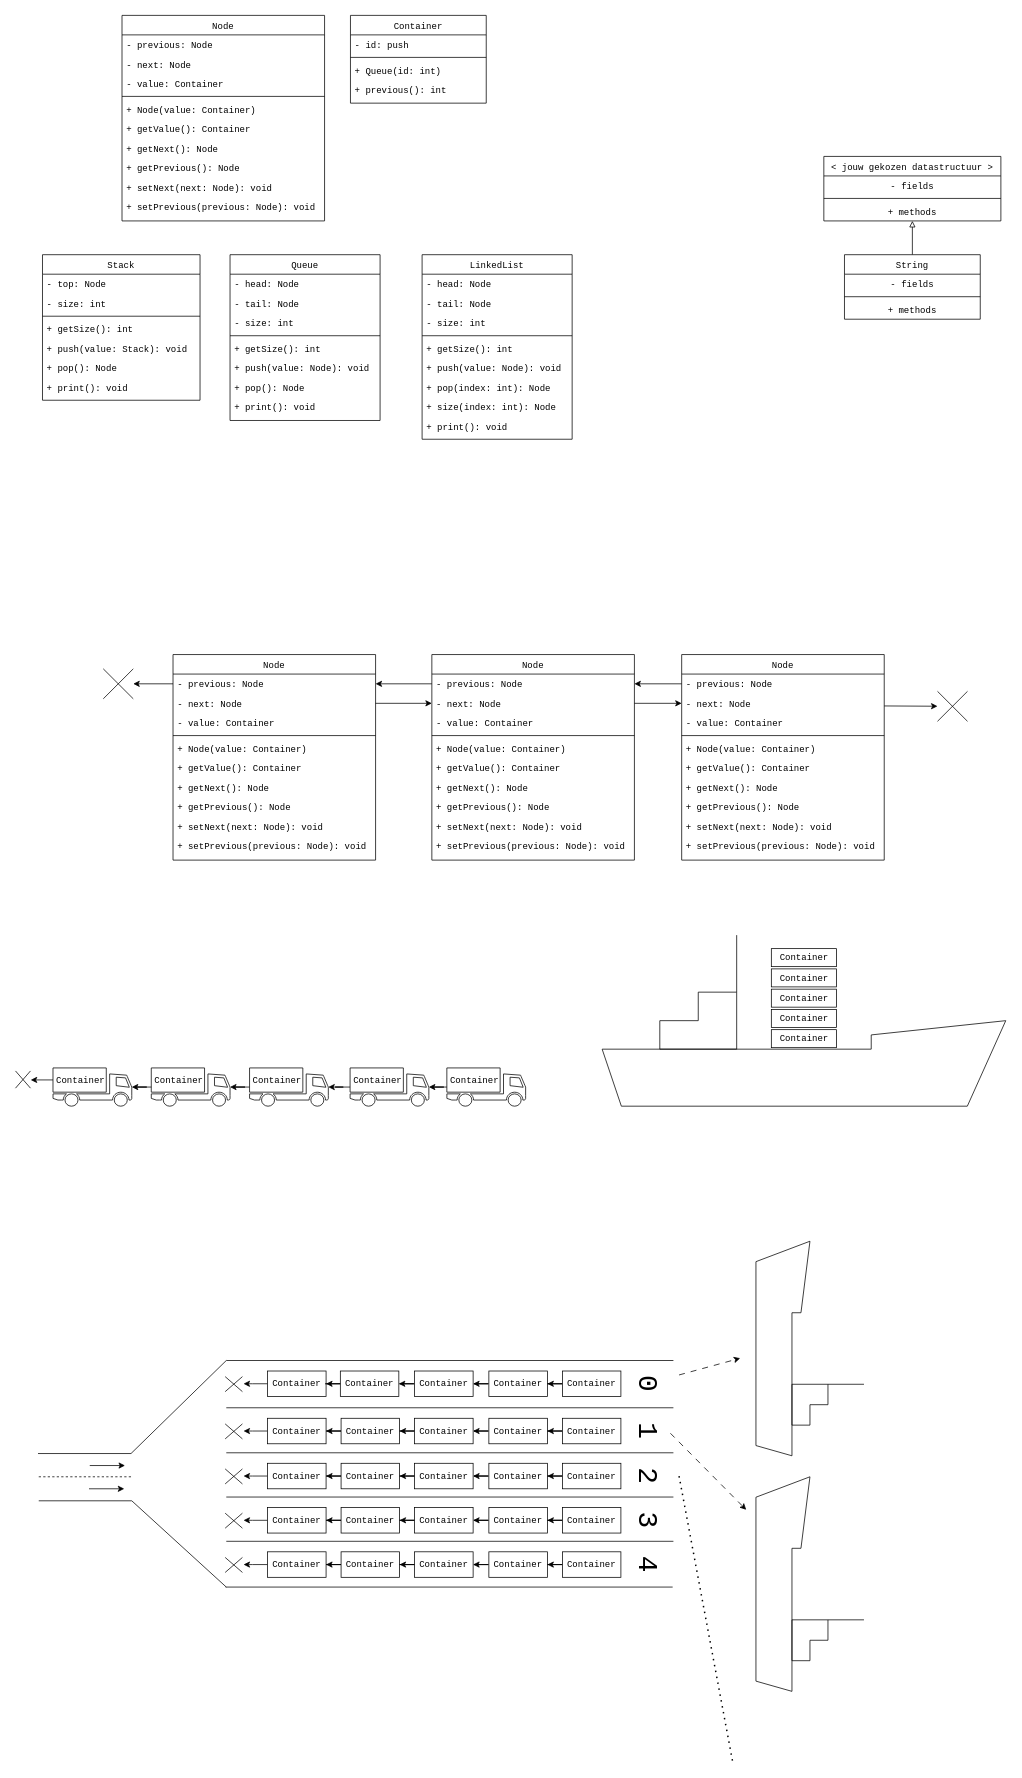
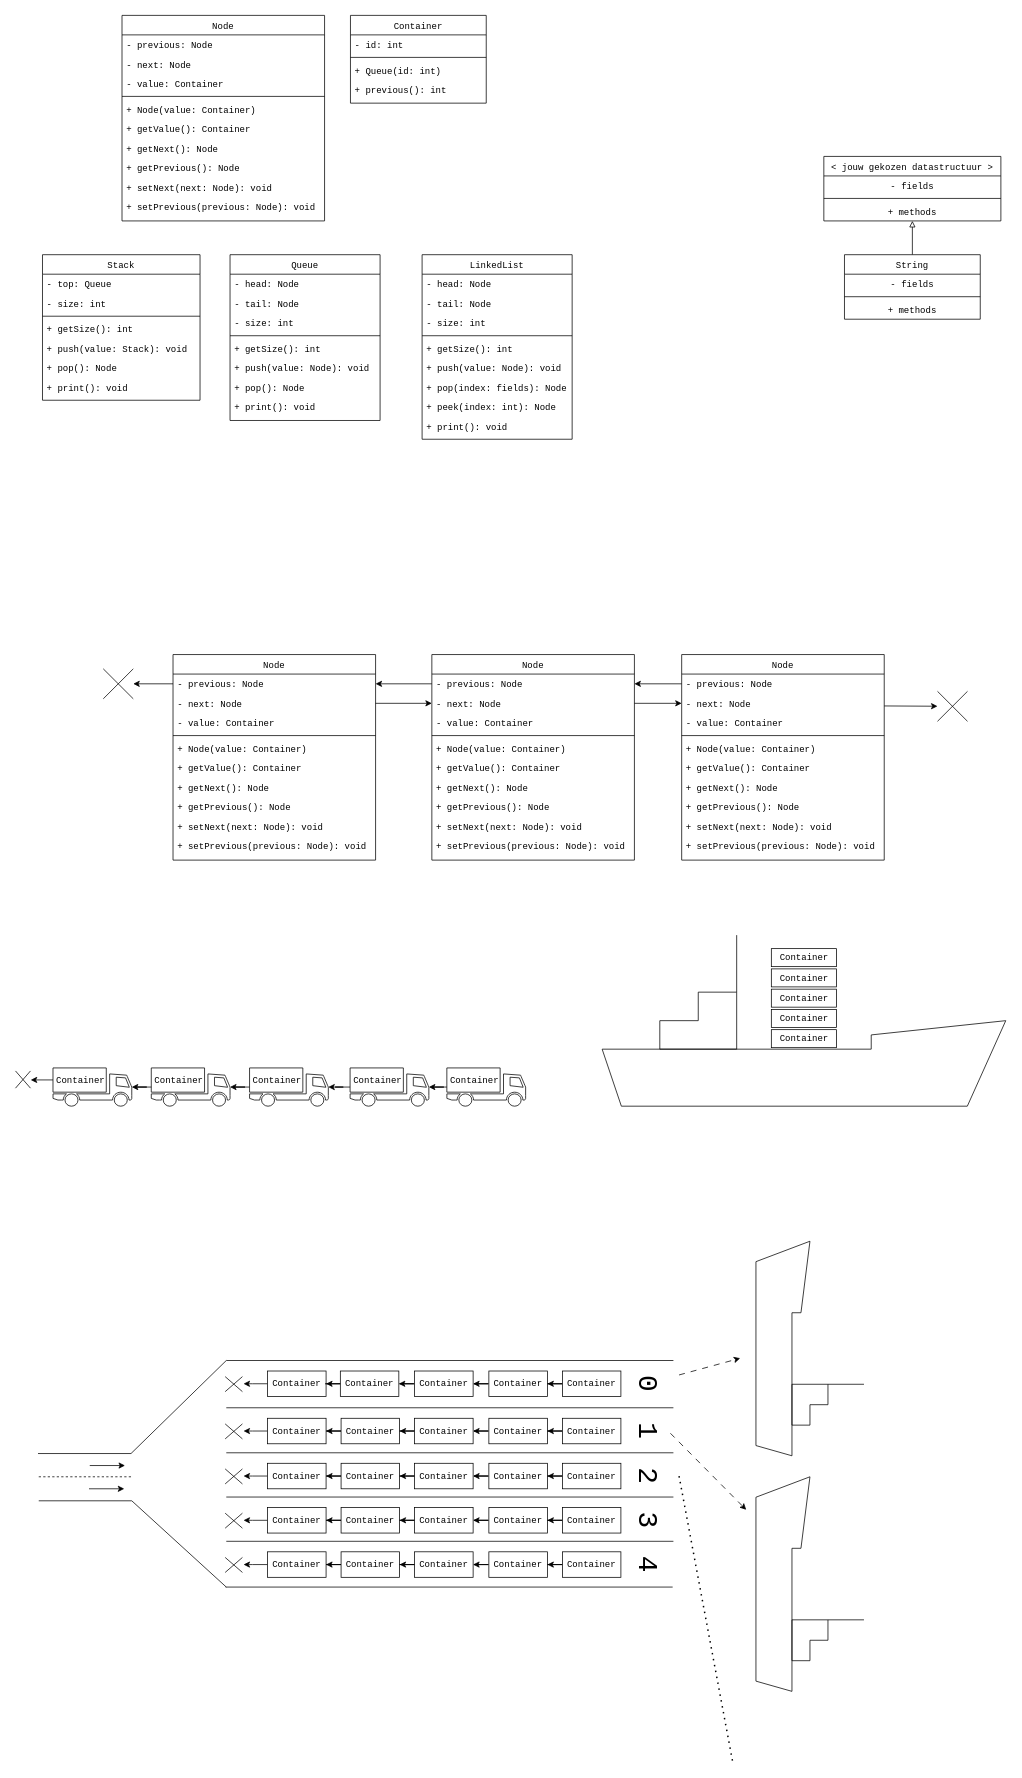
- <mxCell id="178" value="- id: push" style="text;align=left;verticalAlign=top;spacingLeft=4;spacingRight=4;overflow=hidden;rotatable=0;points=[[0,0.5],[1,0.5]];portConstraint=eastwest;rounded=0;shadow=0;html=0;fontFamily=Courier New;" vertex="1" parent="177"><mxGeometry y="26" width="181" height="26" as="geometry" /></mxCell>
+ <mxCell id="178" value="- id: int" style="text;align=left;verticalAlign=top;spacingLeft=4;spacingRight=4;overflow=hidden;rotatable=0;points=[[0,0.5],[1,0.5]];portConstraint=eastwest;rounded=0;shadow=0;html=0;fontFamily=Courier New;" vertex="1" parent="177"><mxGeometry y="26" width="181" height="26" as="geometry" /></mxCell>
- <mxCell id="150" value="- top: Node" style="text;align=left;verticalAlign=top;spacingLeft=4;spacingRight=4;overflow=hidden;rotatable=0;points=[[0,0.5],[1,0.5]];portConstraint=eastwest;rounded=0;shadow=0;html=0;fontFamily=Courier New;" vertex="1" parent="149"><mxGeometry y="26" width="210" height="26" as="geometry" /></mxCell>
+ <mxCell id="150" value="- top: Queue" style="text;align=left;verticalAlign=top;spacingLeft=4;spacingRight=4;overflow=hidden;rotatable=0;points=[[0,0.5],[1,0.5]];portConstraint=eastwest;rounded=0;shadow=0;html=0;fontFamily=Courier New;" vertex="1" parent="149"><mxGeometry y="26" width="210" height="26" as="geometry" /></mxCell>
- <mxCell id="189" value="+ pop(index: int): Node" style="text;align=left;verticalAlign=top;spacingLeft=4;spacingRight=4;overflow=hidden;rotatable=0;points=[[0,0.5],[1,0.5]];portConstraint=eastwest;fontFamily=Courier New;" vertex="1" parent="182"><mxGeometry y="164" width="200" height="26" as="geometry" /></mxCell>
+ <mxCell id="189" value="+ pop(index: fields): Node" style="text;align=left;verticalAlign=top;spacingLeft=4;spacingRight=4;overflow=hidden;rotatable=0;points=[[0,0.5],[1,0.5]];portConstraint=eastwest;fontFamily=Courier New;" vertex="1" parent="182"><mxGeometry y="164" width="200" height="26" as="geometry" /></mxCell>
- <mxCell id="190" value="+ size(index: int): Node" style="text;align=left;verticalAlign=top;spacingLeft=4;spacingRight=4;overflow=hidden;rotatable=0;points=[[0,0.5],[1,0.5]];portConstraint=eastwest;fontFamily=Courier New;" vertex="1" parent="182"><mxGeometry y="190" width="200" height="26" as="geometry" /></mxCell>
+ <mxCell id="190" value="+ peek(index: int): Node" style="text;align=left;verticalAlign=top;spacingLeft=4;spacingRight=4;overflow=hidden;rotatable=0;points=[[0,0.5],[1,0.5]];portConstraint=eastwest;fontFamily=Courier New;" vertex="1" parent="182"><mxGeometry y="190" width="200" height="26" as="geometry" /></mxCell>
